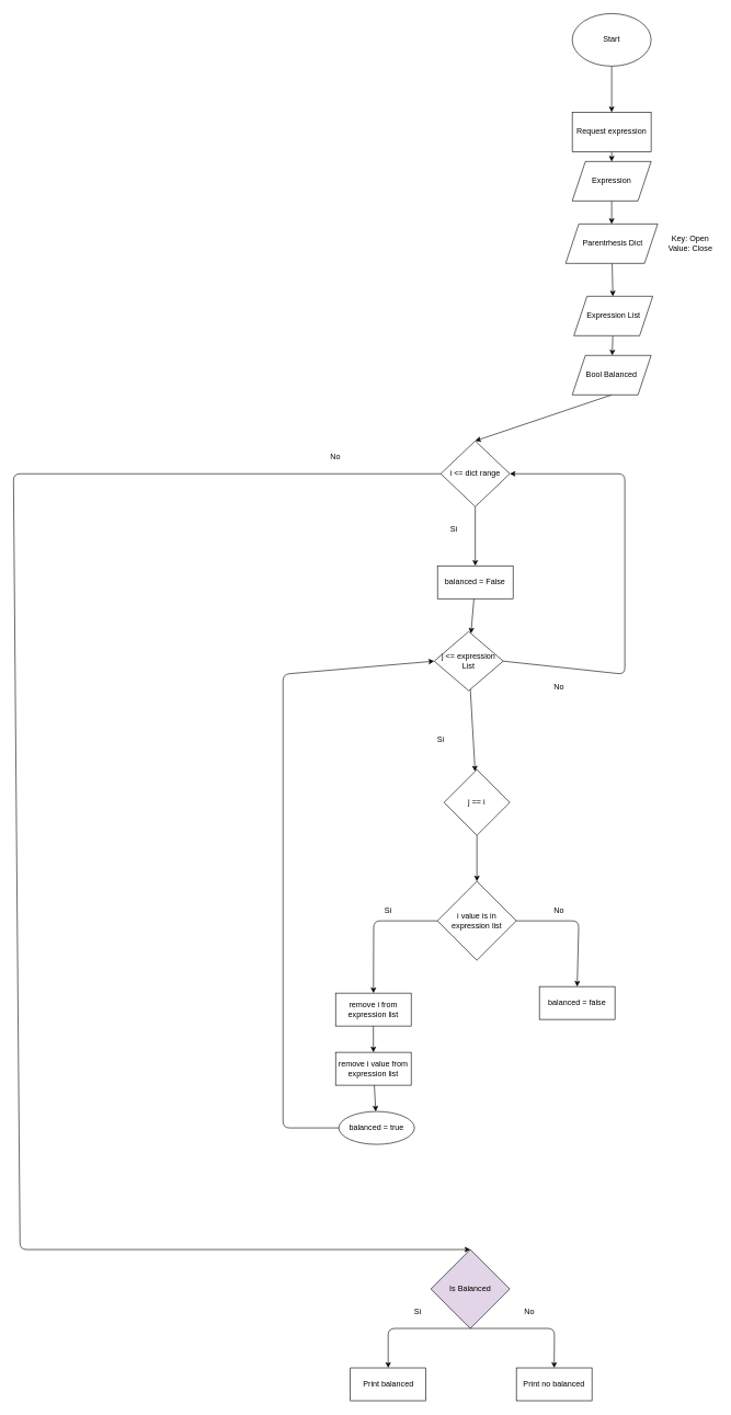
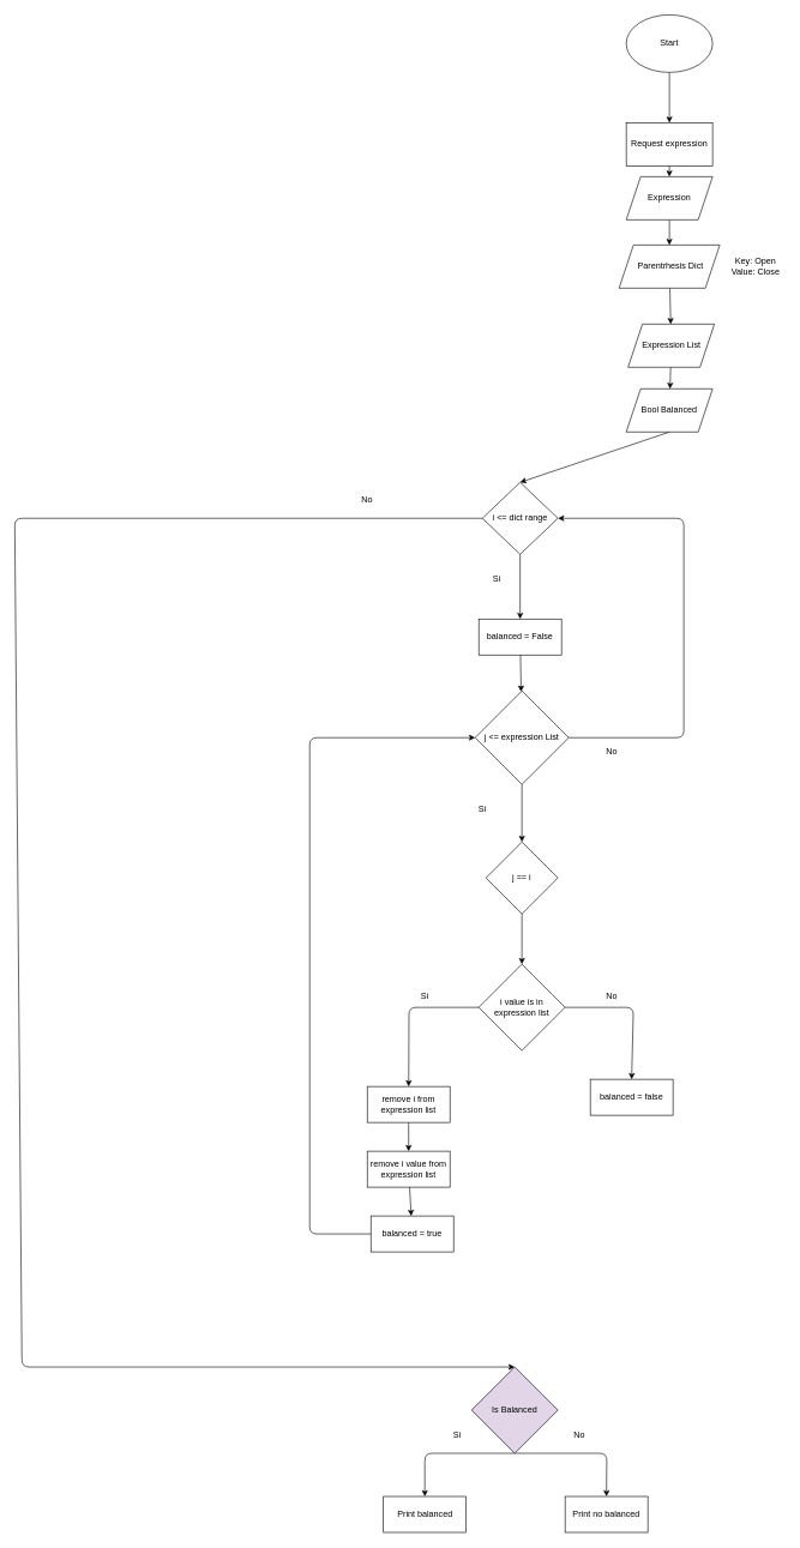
- <mxCell id="24" value="j &amp;lt;= expression List" style="rhombus;whiteSpace=wrap;html=1;" vertex="1" parent="1"><mxGeometry x="660" y="960" width="105" height="90" as="geometry" /></mxCell>
+ <mxCell id="24" value="j &amp;lt;= expression List" style="rhombus;whiteSpace=wrap;html=1;" vertex="1" parent="1"><mxGeometry x="660" y="960" width="130" height="130" as="geometry" /></mxCell>
- <mxCell id="35" value="balanced = true" style="ellipse;whiteSpace=wrap;html=1;" vertex="1" parent="1"><mxGeometry x="515" y="1690" width="115" height="50" as="geometry" /></mxCell>
+ <mxCell id="35" value="balanced = true" style="rounded=0;whiteSpace=wrap;html=1;" vertex="1" parent="1"><mxGeometry x="515" y="1690" width="115" height="50" as="geometry" /></mxCell>
